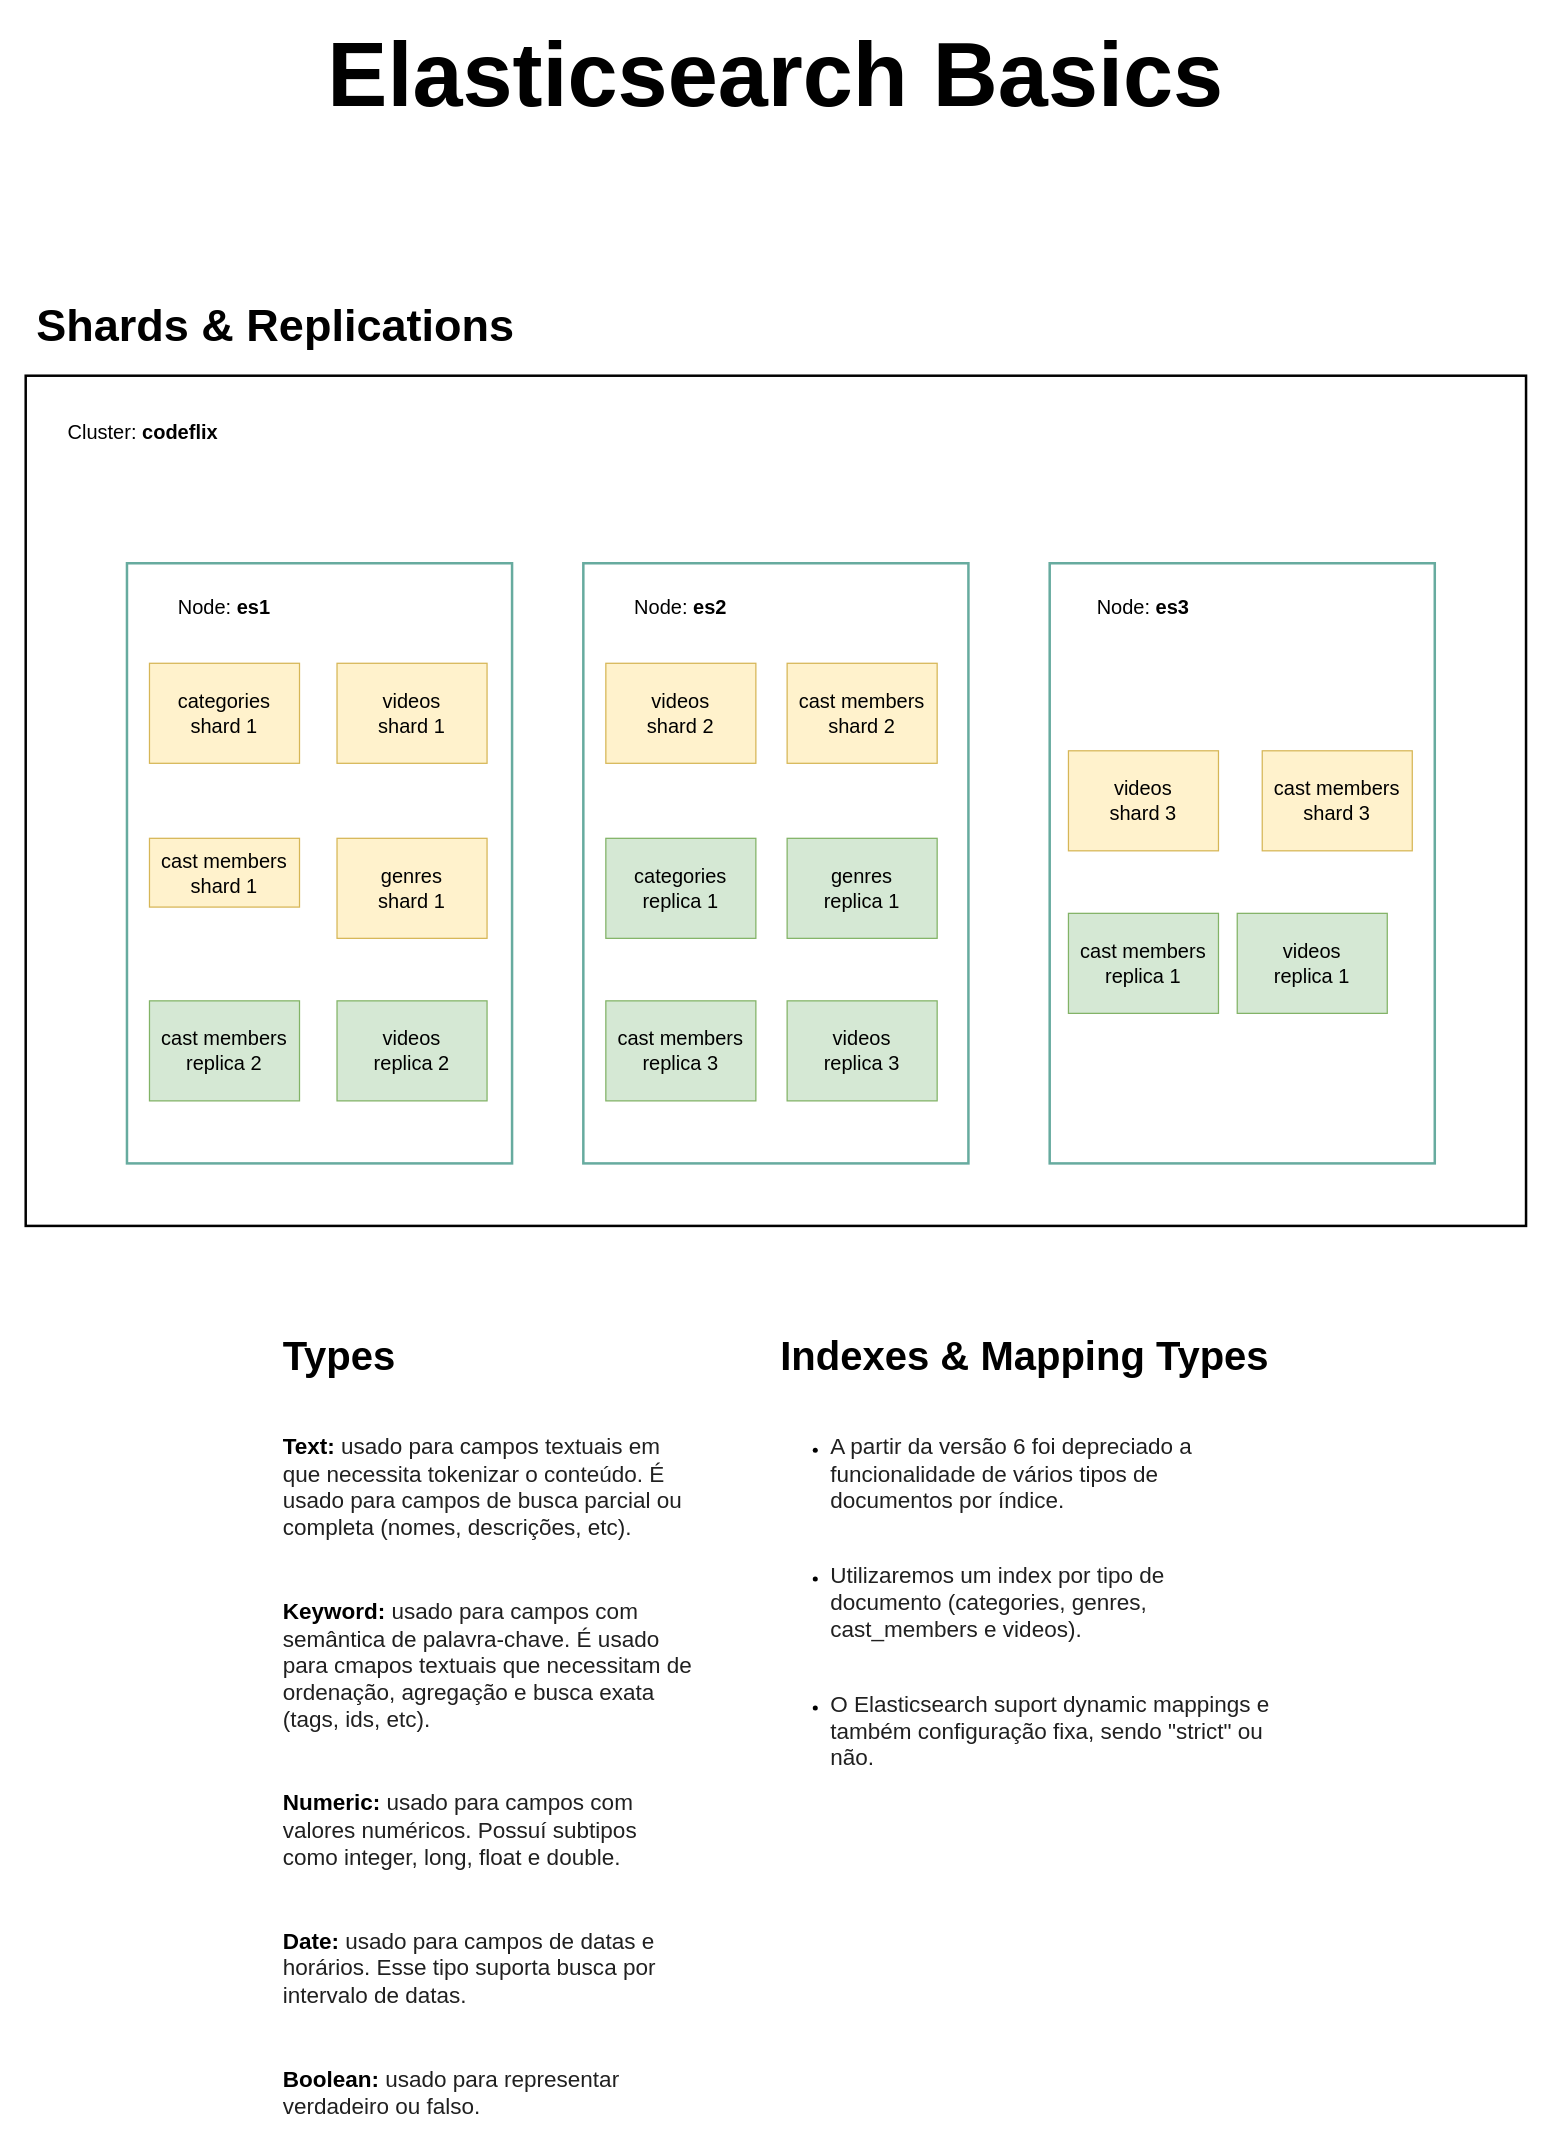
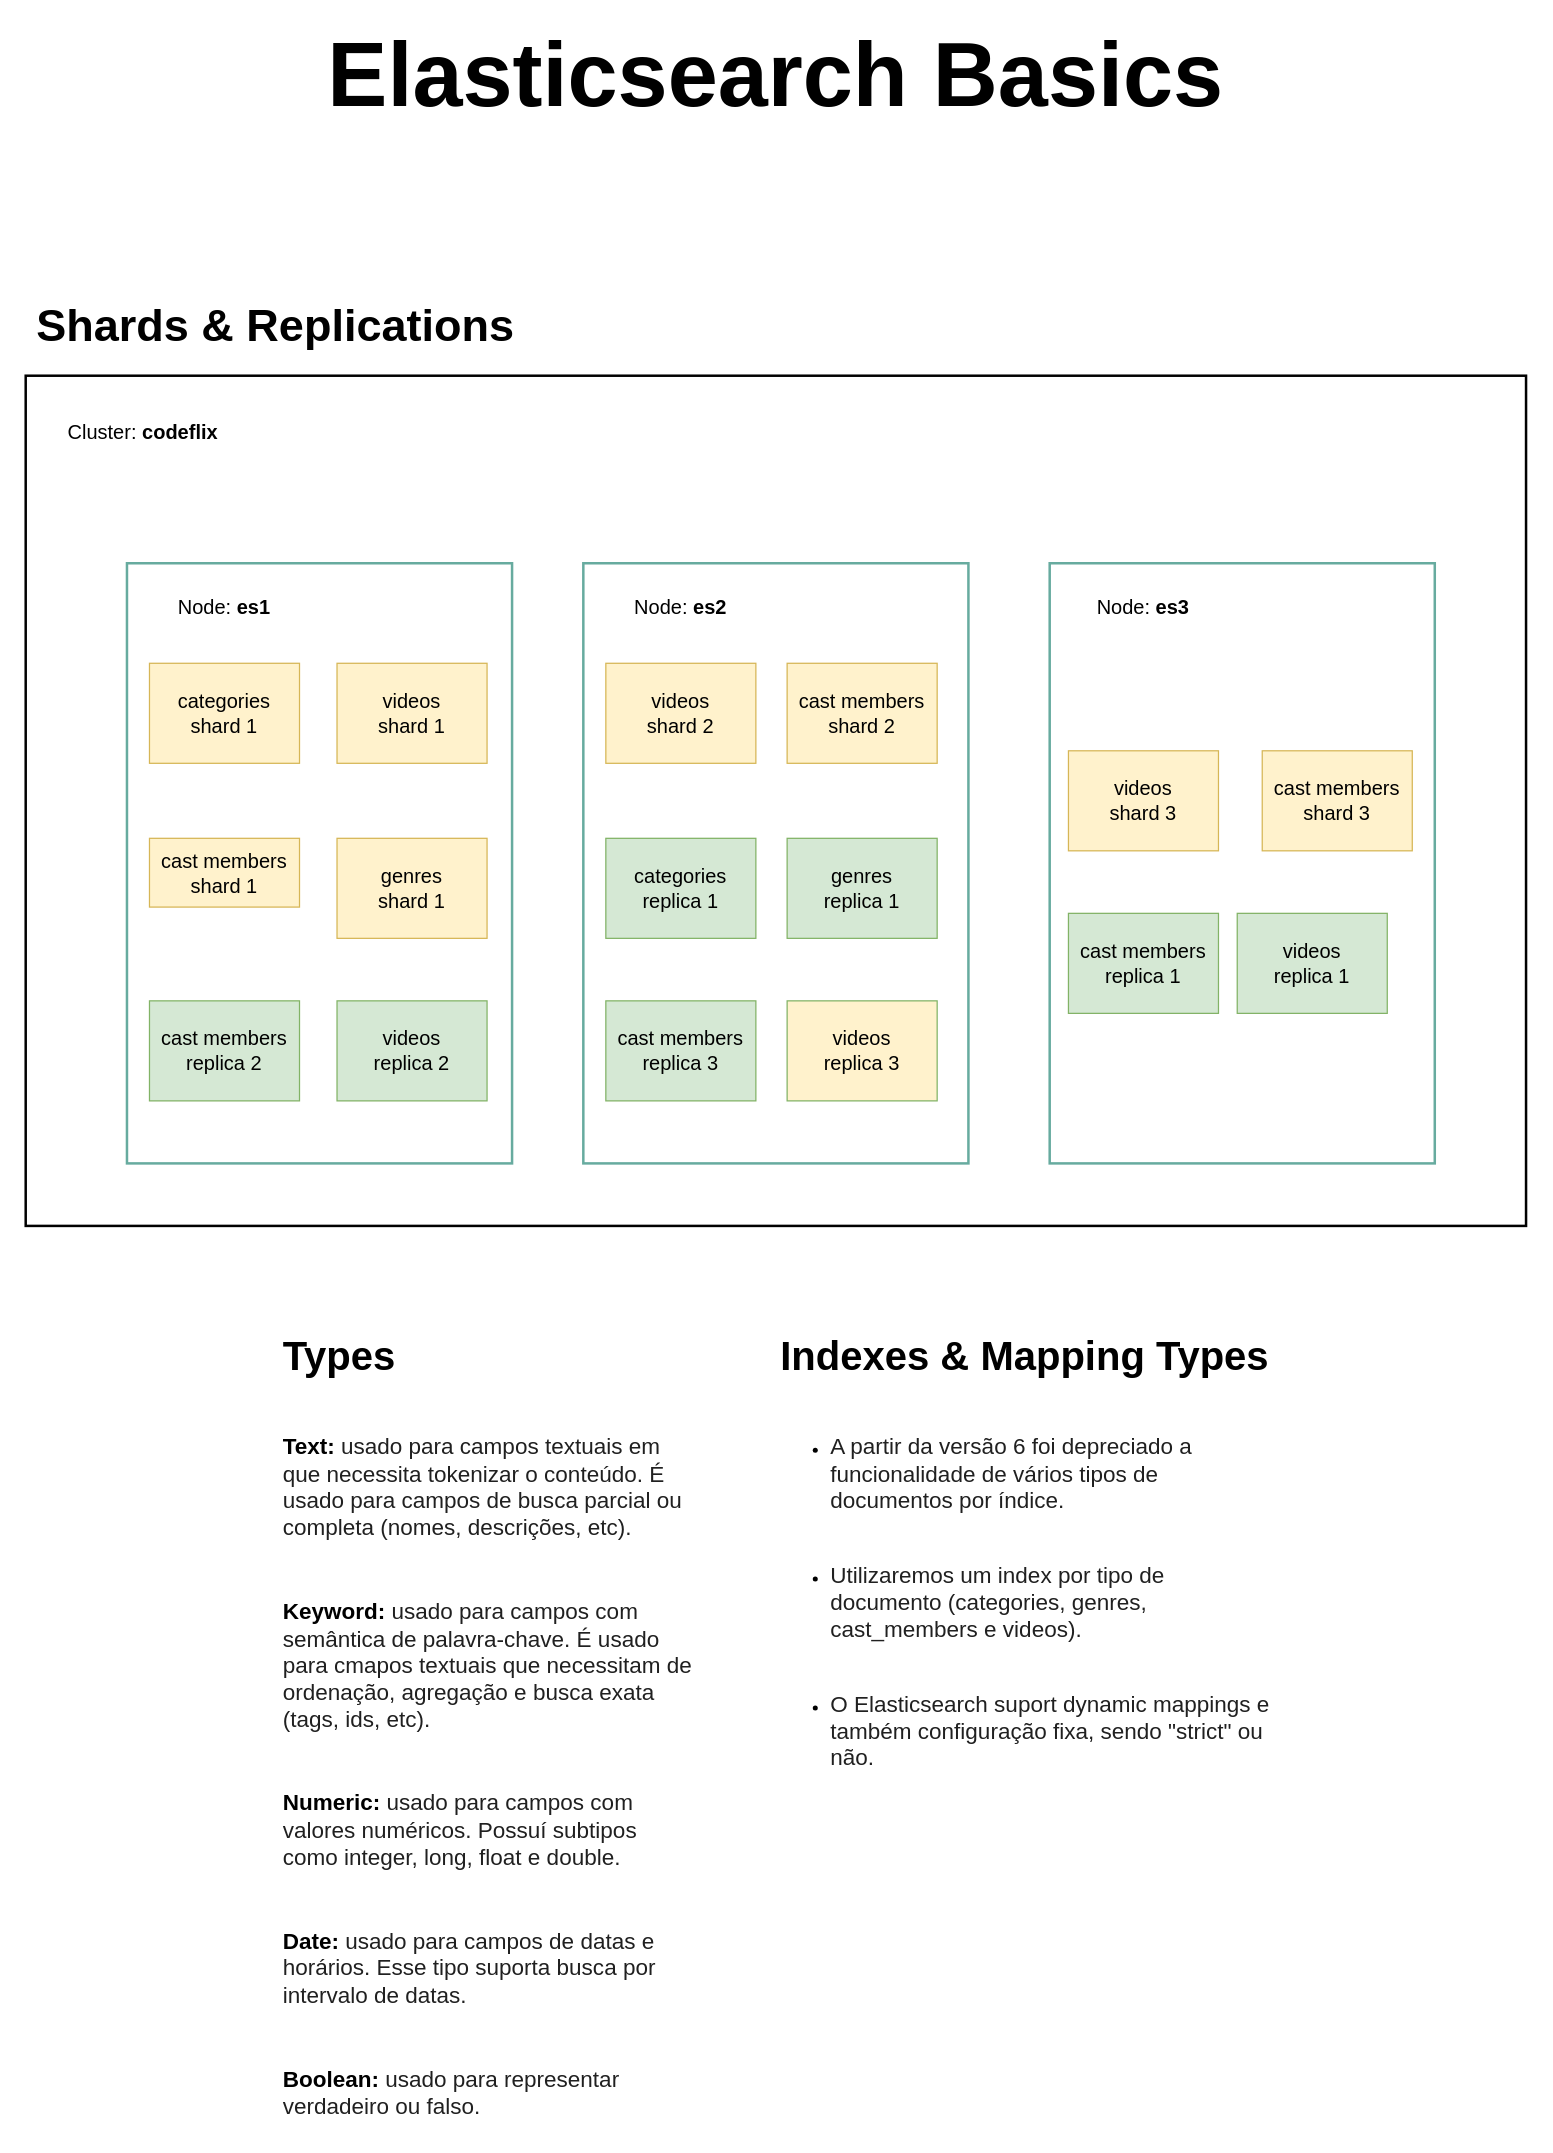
- <mxCell id="23" value="&lt;font style=&quot;font-size: 16px;&quot;&gt;videos&lt;br&gt;replica 3&lt;/font&gt;" style="rounded=0;whiteSpace=wrap;html=1;fillColor=#d5e8d4;strokeColor=#82b366;" vertex="1" parent="1"><mxGeometry x="629" y="800" width="120" height="80" as="geometry" /></mxCell>
+ <mxCell id="23" value="&lt;font style=&quot;font-size: 16px;&quot;&gt;videos&lt;br&gt;replica 3&lt;/font&gt;" style="rounded=0;whiteSpace=wrap;html=1;fillColor=#fff2cc;strokeColor=#82b366;" vertex="1" parent="1"><mxGeometry x="629" y="800" width="120" height="80" as="geometry" /></mxCell>
